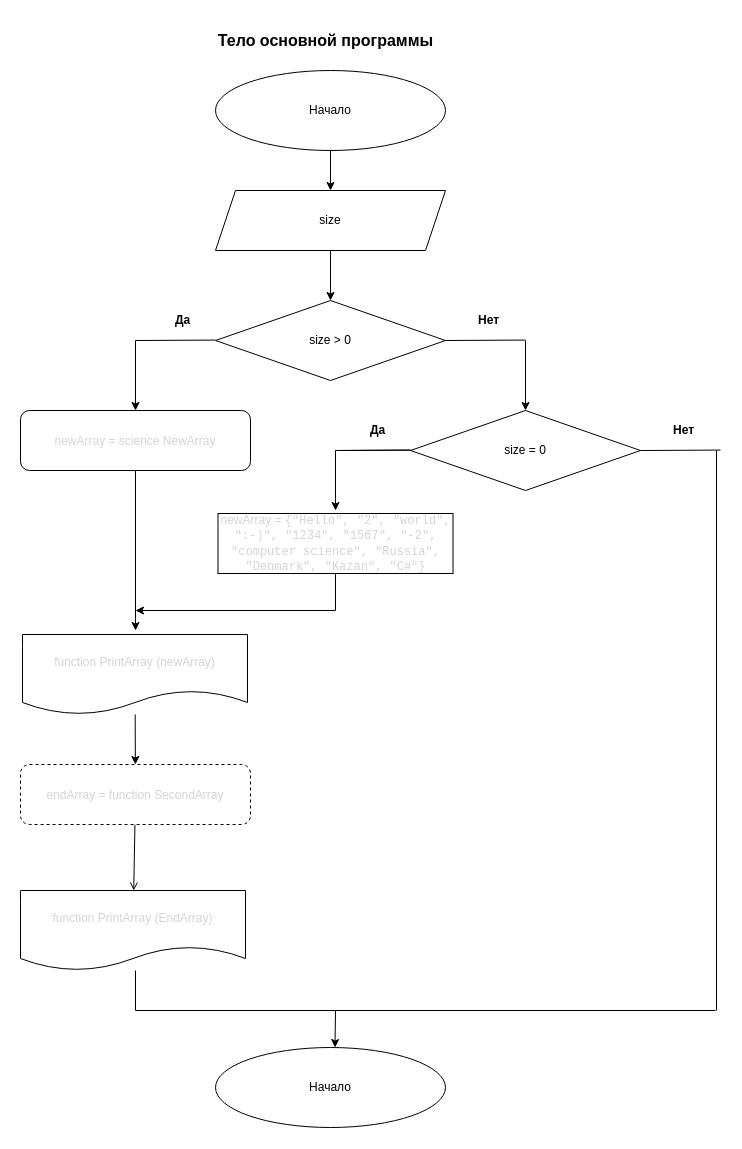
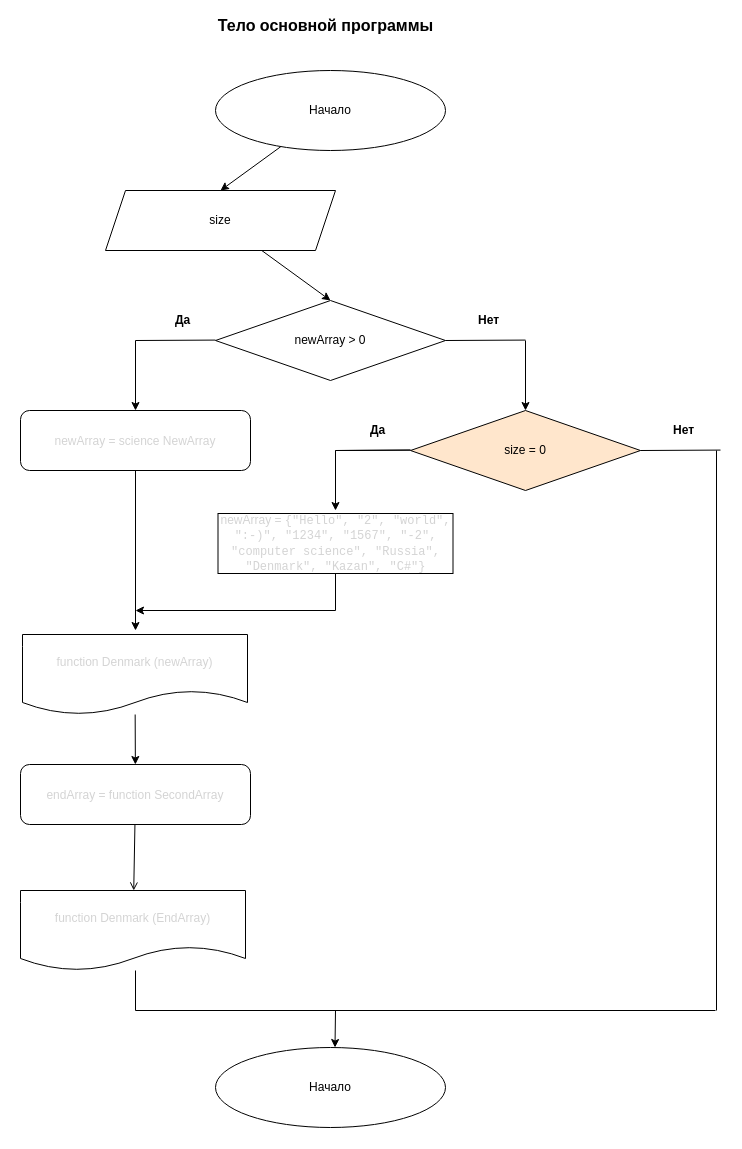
- <mxCell id="2" value="Тело основной программы" style="text;strokeColor=none;fillColor=none;html=1;fontSize=16;fontStyle=1;verticalAlign=middle;align=center;strokeWidth=1;" vertex="1" parent="1"><mxGeometry x="155" y="20" width="340" height="40" as="geometry" /></mxCell>
+ <mxCell id="2" value="Тело основной программы" style="text;strokeColor=none;fillColor=none;html=1;fontSize=16;fontStyle=1;verticalAlign=middle;align=center;strokeWidth=1;" vertex="1" parent="1"><mxGeometry x="155" y="5" width="340" height="40" as="geometry" /></mxCell>
- <mxCell id="6" value="size" style="shape=parallelogram;perimeter=parallelogramPerimeter;whiteSpace=wrap;html=1;fixedSize=1;fontSize=12;strokeWidth=1;" vertex="1" parent="1"><mxGeometry x="215" y="190" width="230" height="60" as="geometry" /></mxCell>
+ <mxCell id="6" value="size" style="shape=parallelogram;perimeter=parallelogramPerimeter;whiteSpace=wrap;html=1;fixedSize=1;fontSize=12;strokeWidth=1;" vertex="1" parent="1"><mxGeometry x="105" y="190" width="230" height="60" as="geometry" /></mxCell>
- <mxCell id="7" value="size &amp;gt; 0" style="rhombus;whiteSpace=wrap;html=1;fontSize=12;strokeWidth=1;" vertex="1" parent="1"><mxGeometry x="215" y="300" width="230" height="80" as="geometry" /></mxCell>
+ <mxCell id="7" value="newArray &amp;gt; 0" style="rhombus;whiteSpace=wrap;html=1;fontSize=12;strokeWidth=1;" vertex="1" parent="1"><mxGeometry x="215" y="300" width="230" height="80" as="geometry" /></mxCell>
- <mxCell id="18" value="size = 0" style="rhombus;whiteSpace=wrap;html=1;fontSize=12;strokeWidth=1;" vertex="1" parent="1"><mxGeometry x="410" y="410" width="230" height="80" as="geometry" /></mxCell>
+ <mxCell id="18" value="size = 0" style="rhombus;whiteSpace=wrap;html=1;fontSize=12;strokeWidth=1;fillColor=#ffe6cc;" vertex="1" parent="1"><mxGeometry x="410" y="410" width="230" height="80" as="geometry" /></mxCell>
- <mxCell id="17" value="function PrintArray (newArray)" style="shape=document;whiteSpace=wrap;html=1;boundedLbl=1;fontSize=12;fontColor=#D4D4D4;strokeWidth=1;fontFamily=Helvetica;" vertex="1" parent="1"><mxGeometry x="22" y="634" width="225" height="80" as="geometry" /></mxCell>
+ <mxCell id="17" value="function Denmark (newArray)" style="shape=document;whiteSpace=wrap;html=1;boundedLbl=1;fontSize=12;fontColor=#D4D4D4;strokeWidth=1;fontFamily=Helvetica;" vertex="1" parent="1"><mxGeometry x="22" y="634" width="225" height="80" as="geometry" /></mxCell>
- <mxCell id="30" value="&lt;div style=&quot;line-height: 22px&quot;&gt;&lt;font color=&quot;#d4d4d4&quot;&gt;endArray =&amp;nbsp;function&amp;nbsp;SecondArray&lt;/font&gt;&lt;/div&gt;" style="rounded=1;whiteSpace=wrap;html=1;fontSize=12;strokeWidth=1;fontFamily=Helvetica;dashed=1;" vertex="1" parent="1"><mxGeometry x="20" y="764" width="230" height="60" as="geometry" /></mxCell>
+ <mxCell id="30" value="&lt;div style=&quot;line-height: 22px&quot;&gt;&lt;font color=&quot;#d4d4d4&quot;&gt;endArray =&amp;nbsp;function&amp;nbsp;SecondArray&lt;/font&gt;&lt;/div&gt;" style="rounded=1;whiteSpace=wrap;html=1;fontSize=12;strokeWidth=1;fontFamily=Helvetica;" vertex="1" parent="1"><mxGeometry x="20" y="764" width="230" height="60" as="geometry" /></mxCell>
- <mxCell id="31" value="function PrintArray (EndArray)" style="shape=document;whiteSpace=wrap;html=1;boundedLbl=1;fontSize=12;fontColor=#D4D4D4;strokeWidth=1;fontFamily=Helvetica;" vertex="1" parent="1"><mxGeometry x="20" y="890" width="225" height="80" as="geometry" /></mxCell>
+ <mxCell id="31" value="function Denmark (EndArray)" style="shape=document;whiteSpace=wrap;html=1;boundedLbl=1;fontSize=12;fontColor=#D4D4D4;strokeWidth=1;fontFamily=Helvetica;" vertex="1" parent="1"><mxGeometry x="20" y="890" width="225" height="80" as="geometry" /></mxCell>
